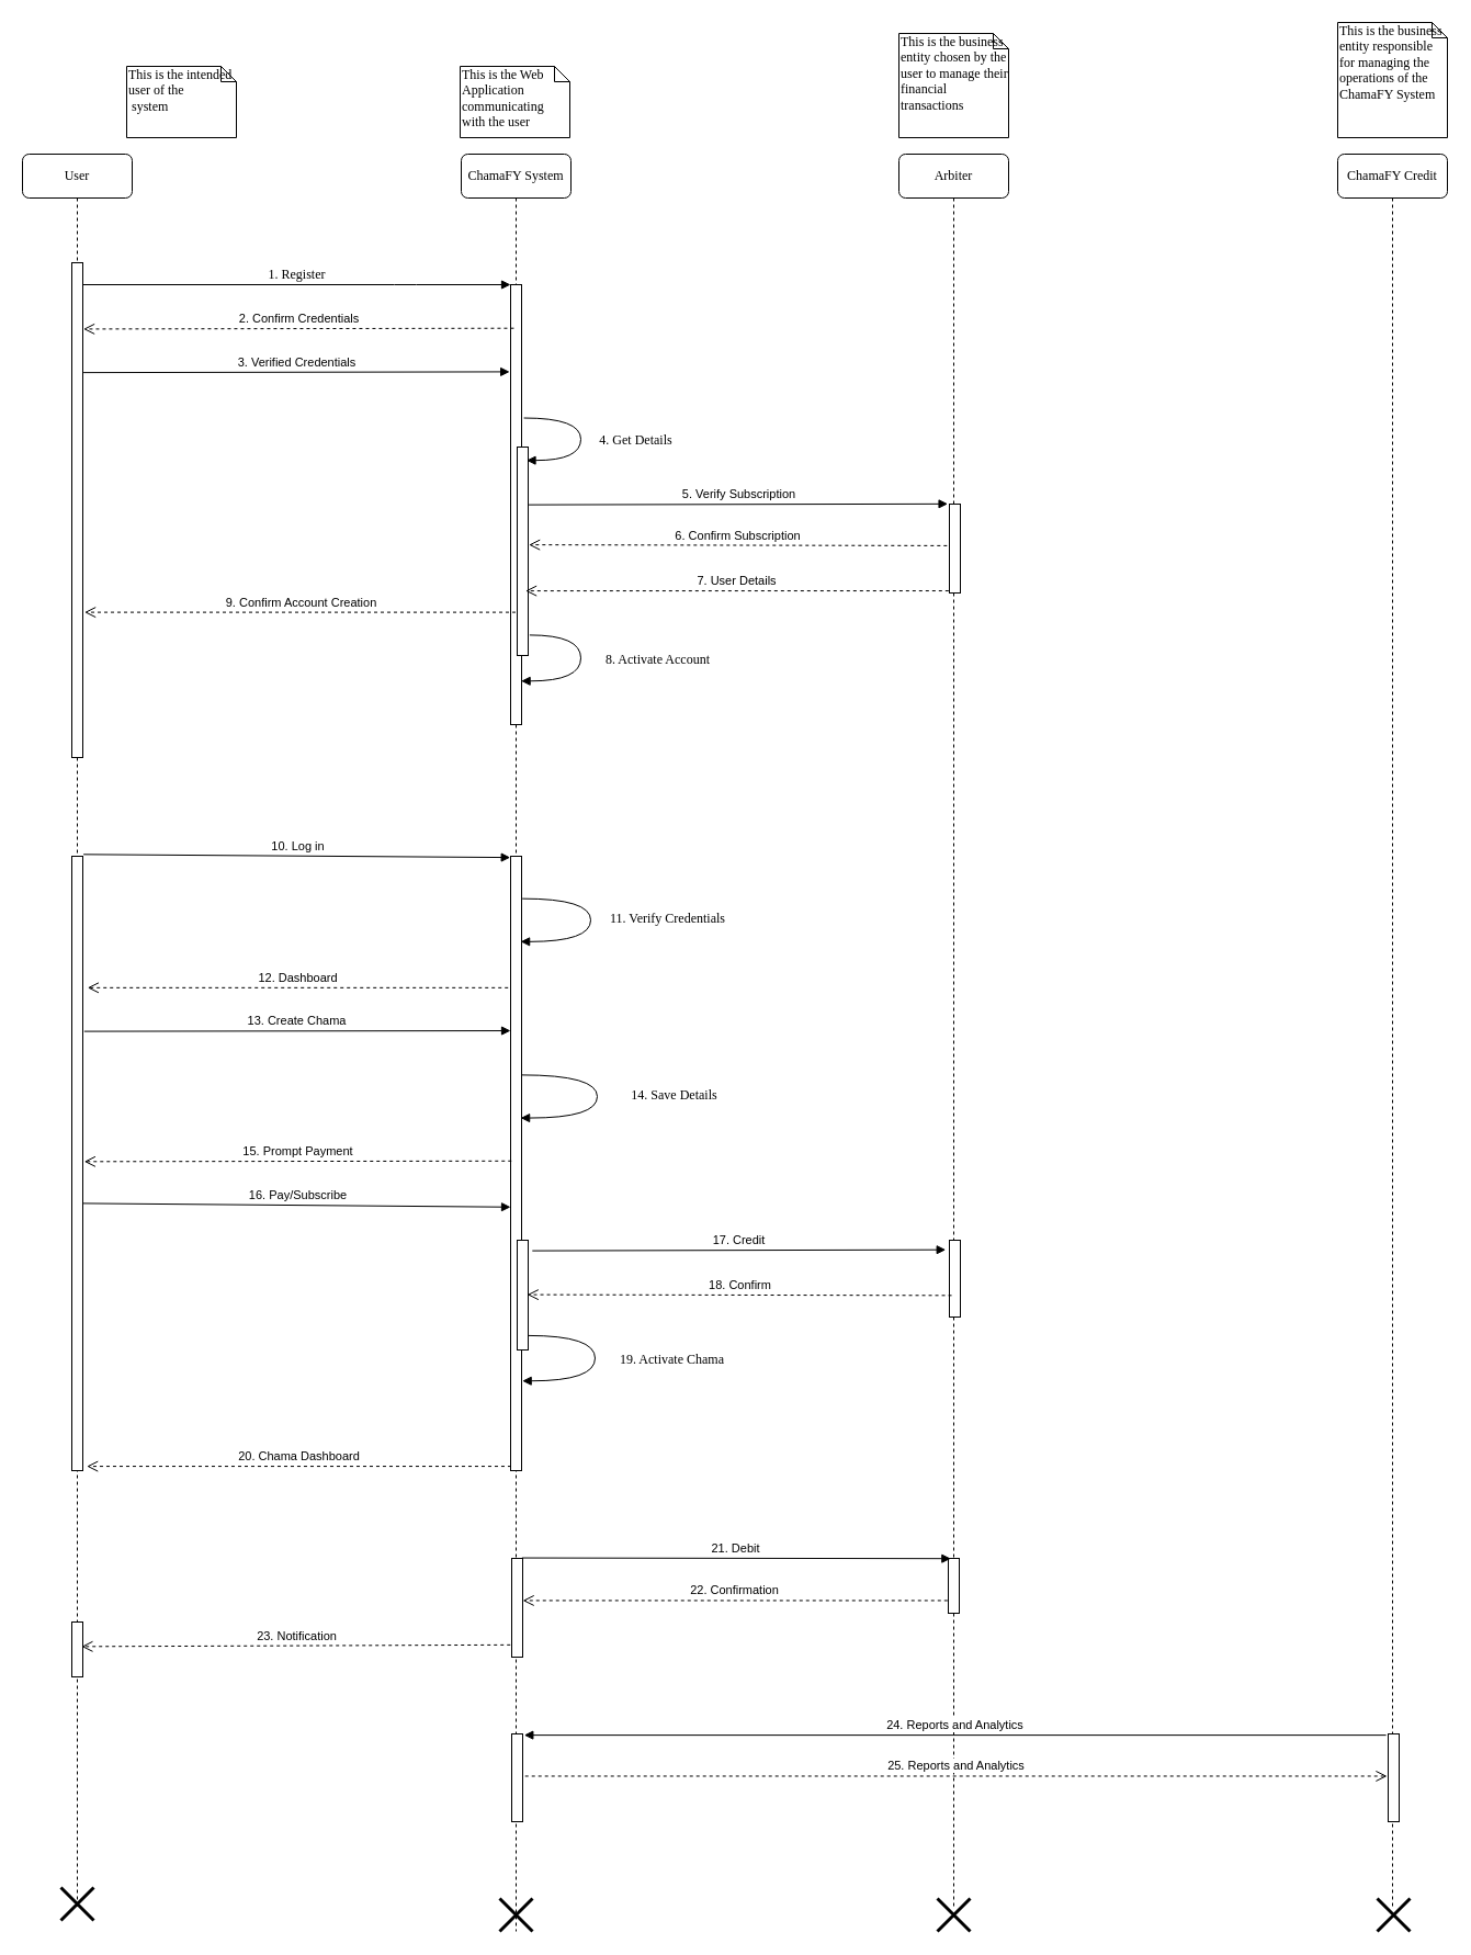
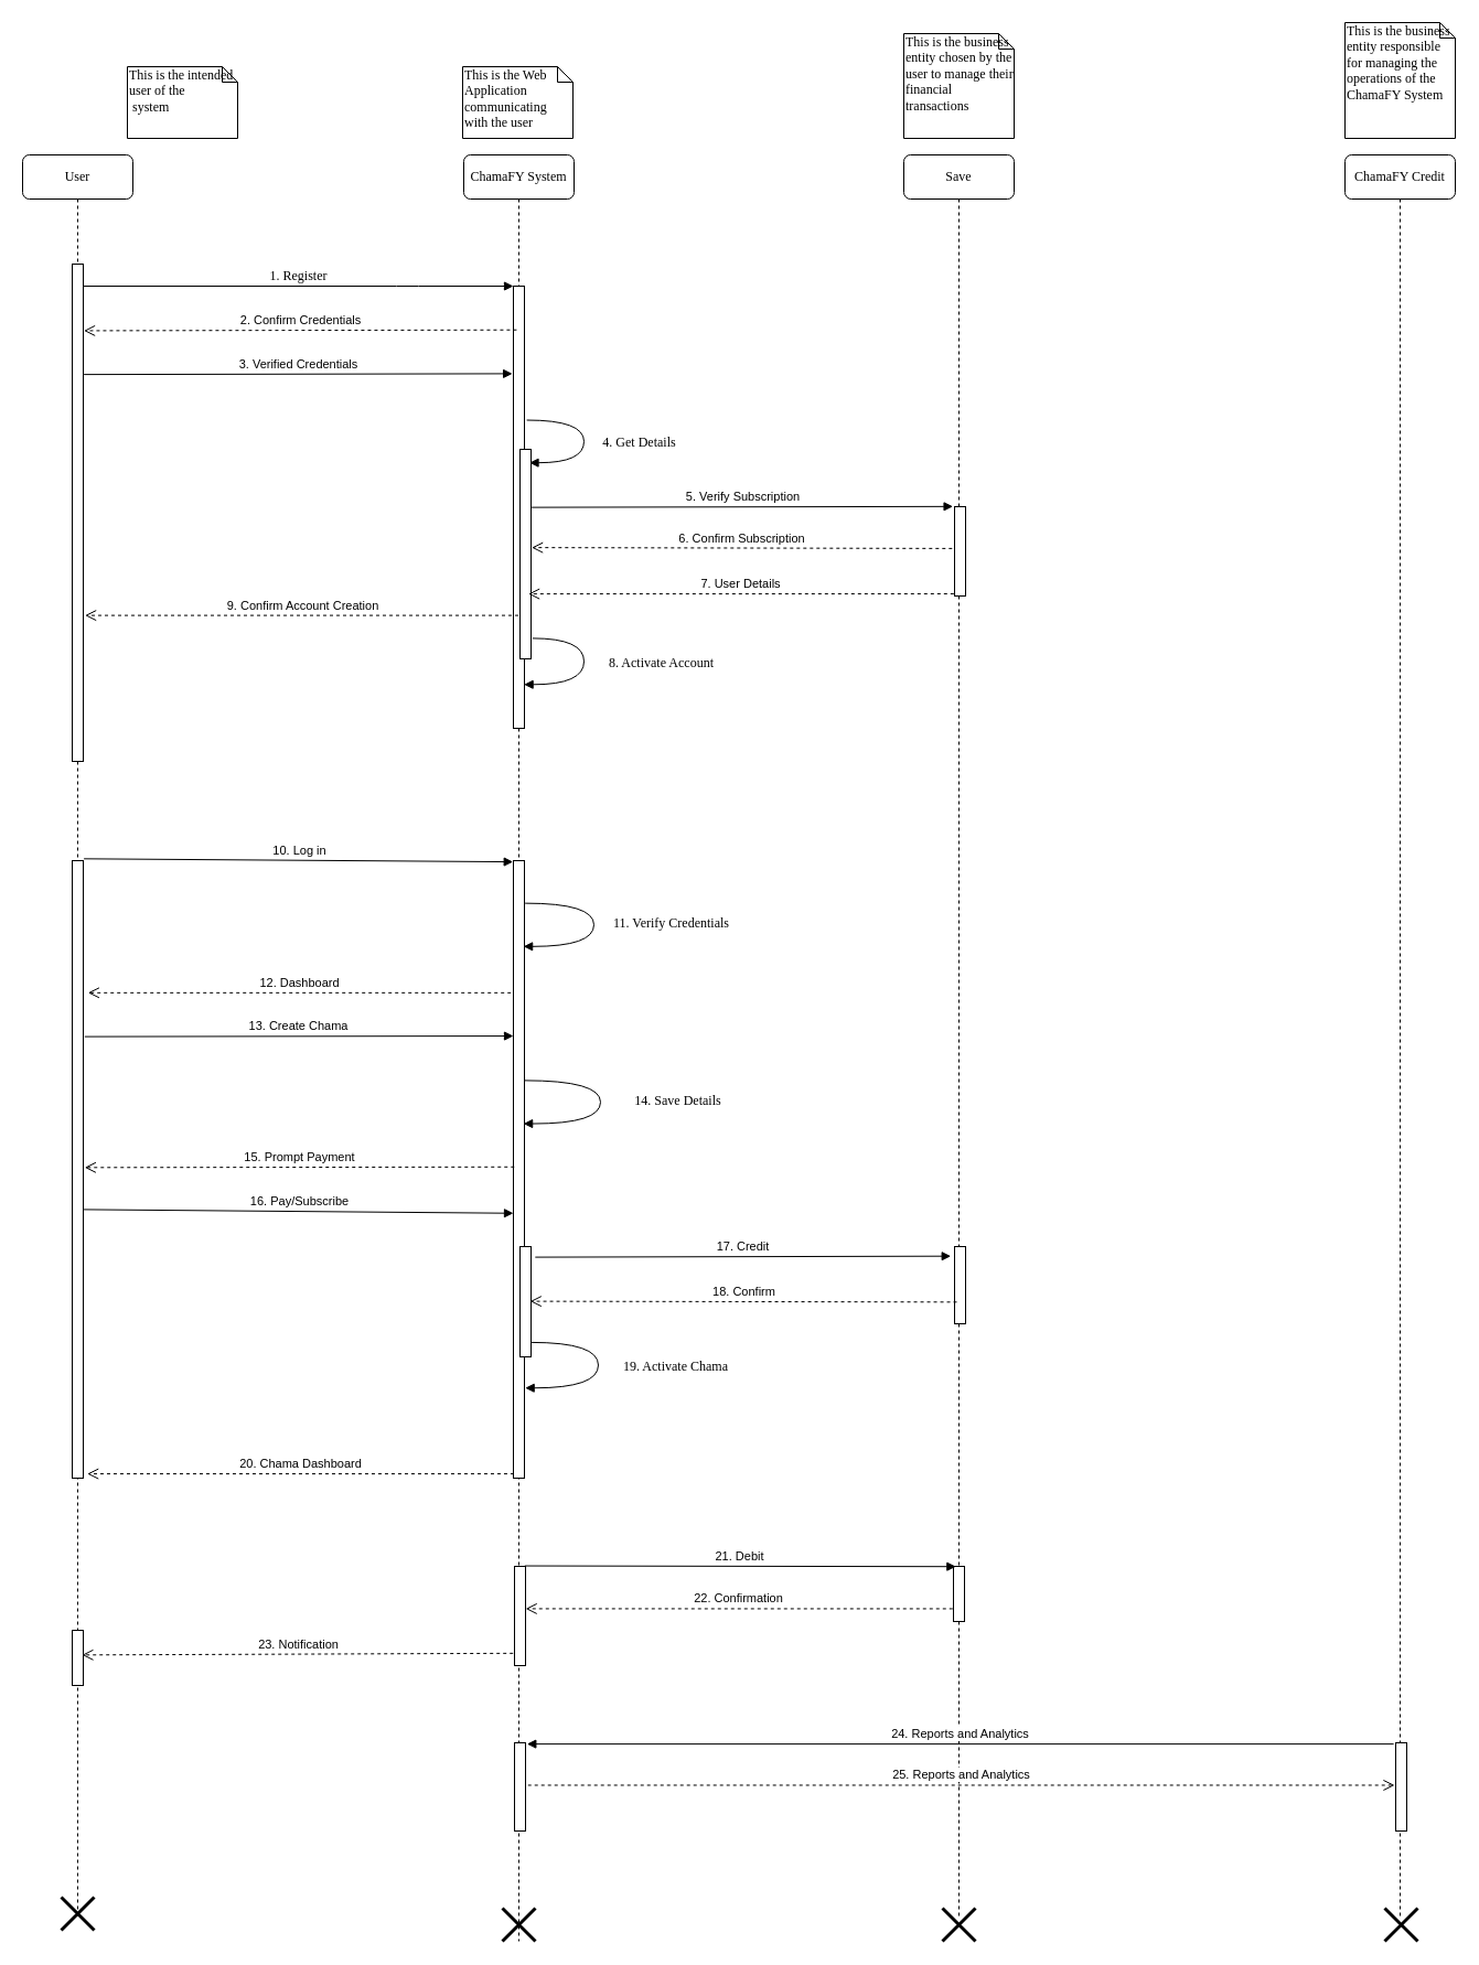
- <mxCell id="8" value="Arbiter" style="shape=umlLifeline;perimeter=lifelinePerimeter;whiteSpace=wrap;html=1;container=1;collapsible=0;recursiveResize=0;outlineConnect=0;rounded=1;shadow=0;comic=0;labelBackgroundColor=none;strokeWidth=1;fontFamily=Verdana;fontSize=12;align=center;" parent="1" vertex="1"><mxGeometry x="819" y="140" width="100" height="1600" as="geometry" /></mxCell>
+ <mxCell id="8" value="Save" style="shape=umlLifeline;perimeter=lifelinePerimeter;whiteSpace=wrap;html=1;container=1;collapsible=0;recursiveResize=0;outlineConnect=0;rounded=1;shadow=0;comic=0;labelBackgroundColor=none;strokeWidth=1;fontFamily=Verdana;fontSize=12;align=center;" parent="1" vertex="1"><mxGeometry x="819" y="140" width="100" height="1600" as="geometry" /></mxCell>
